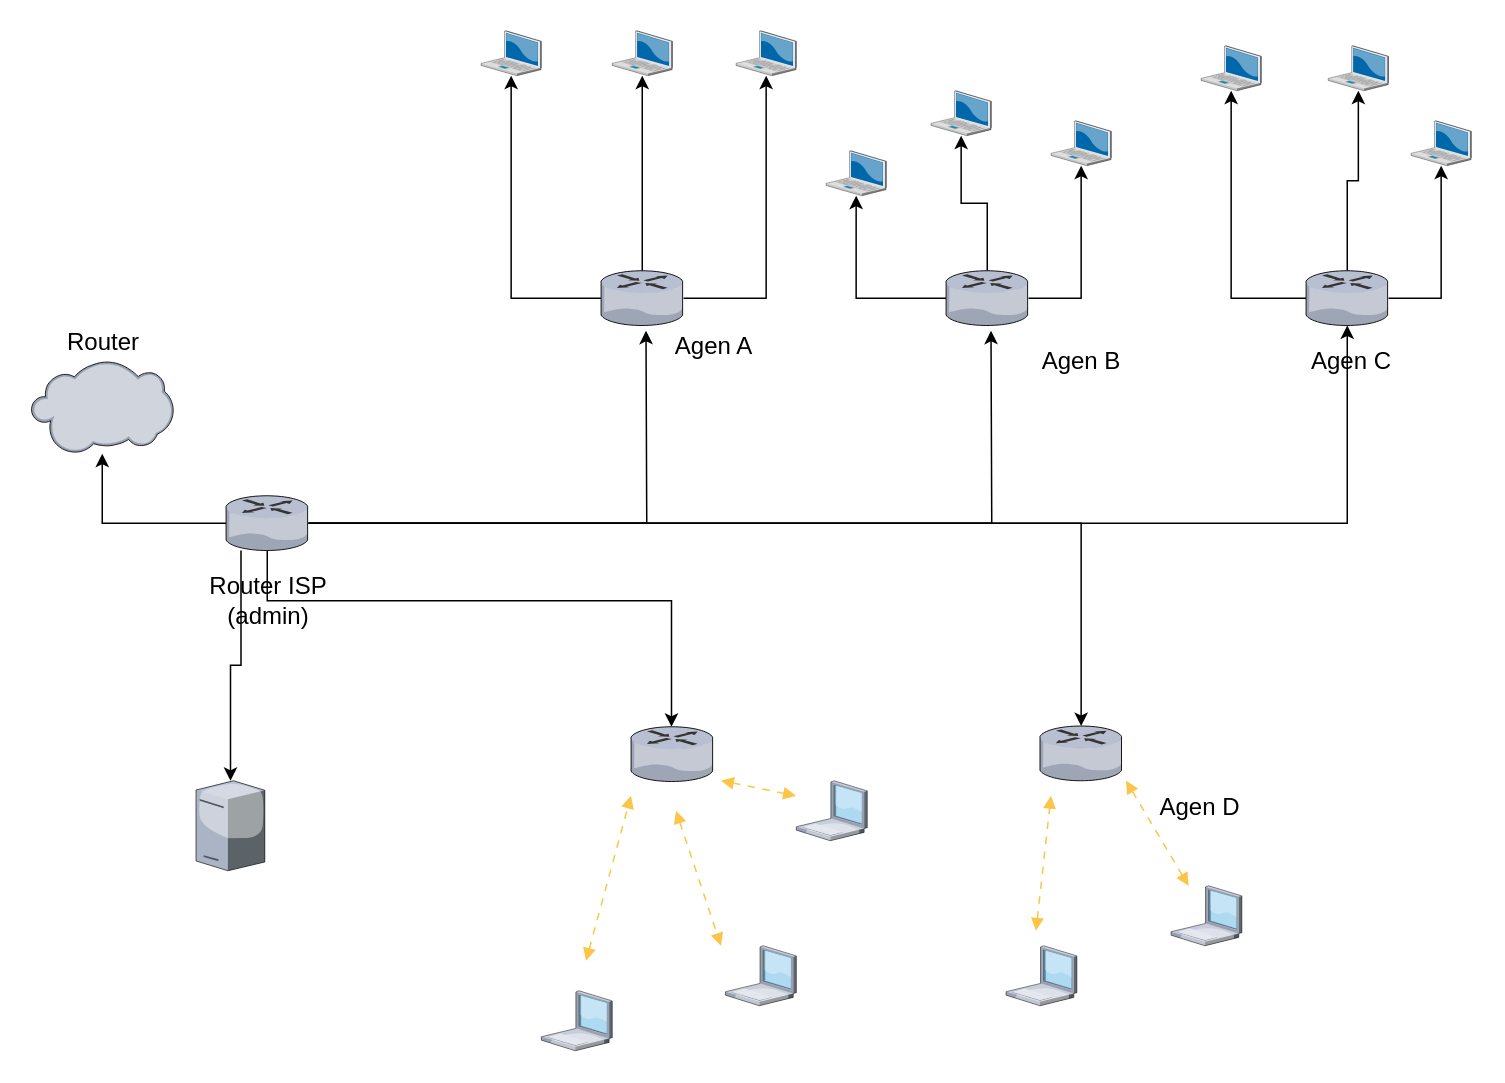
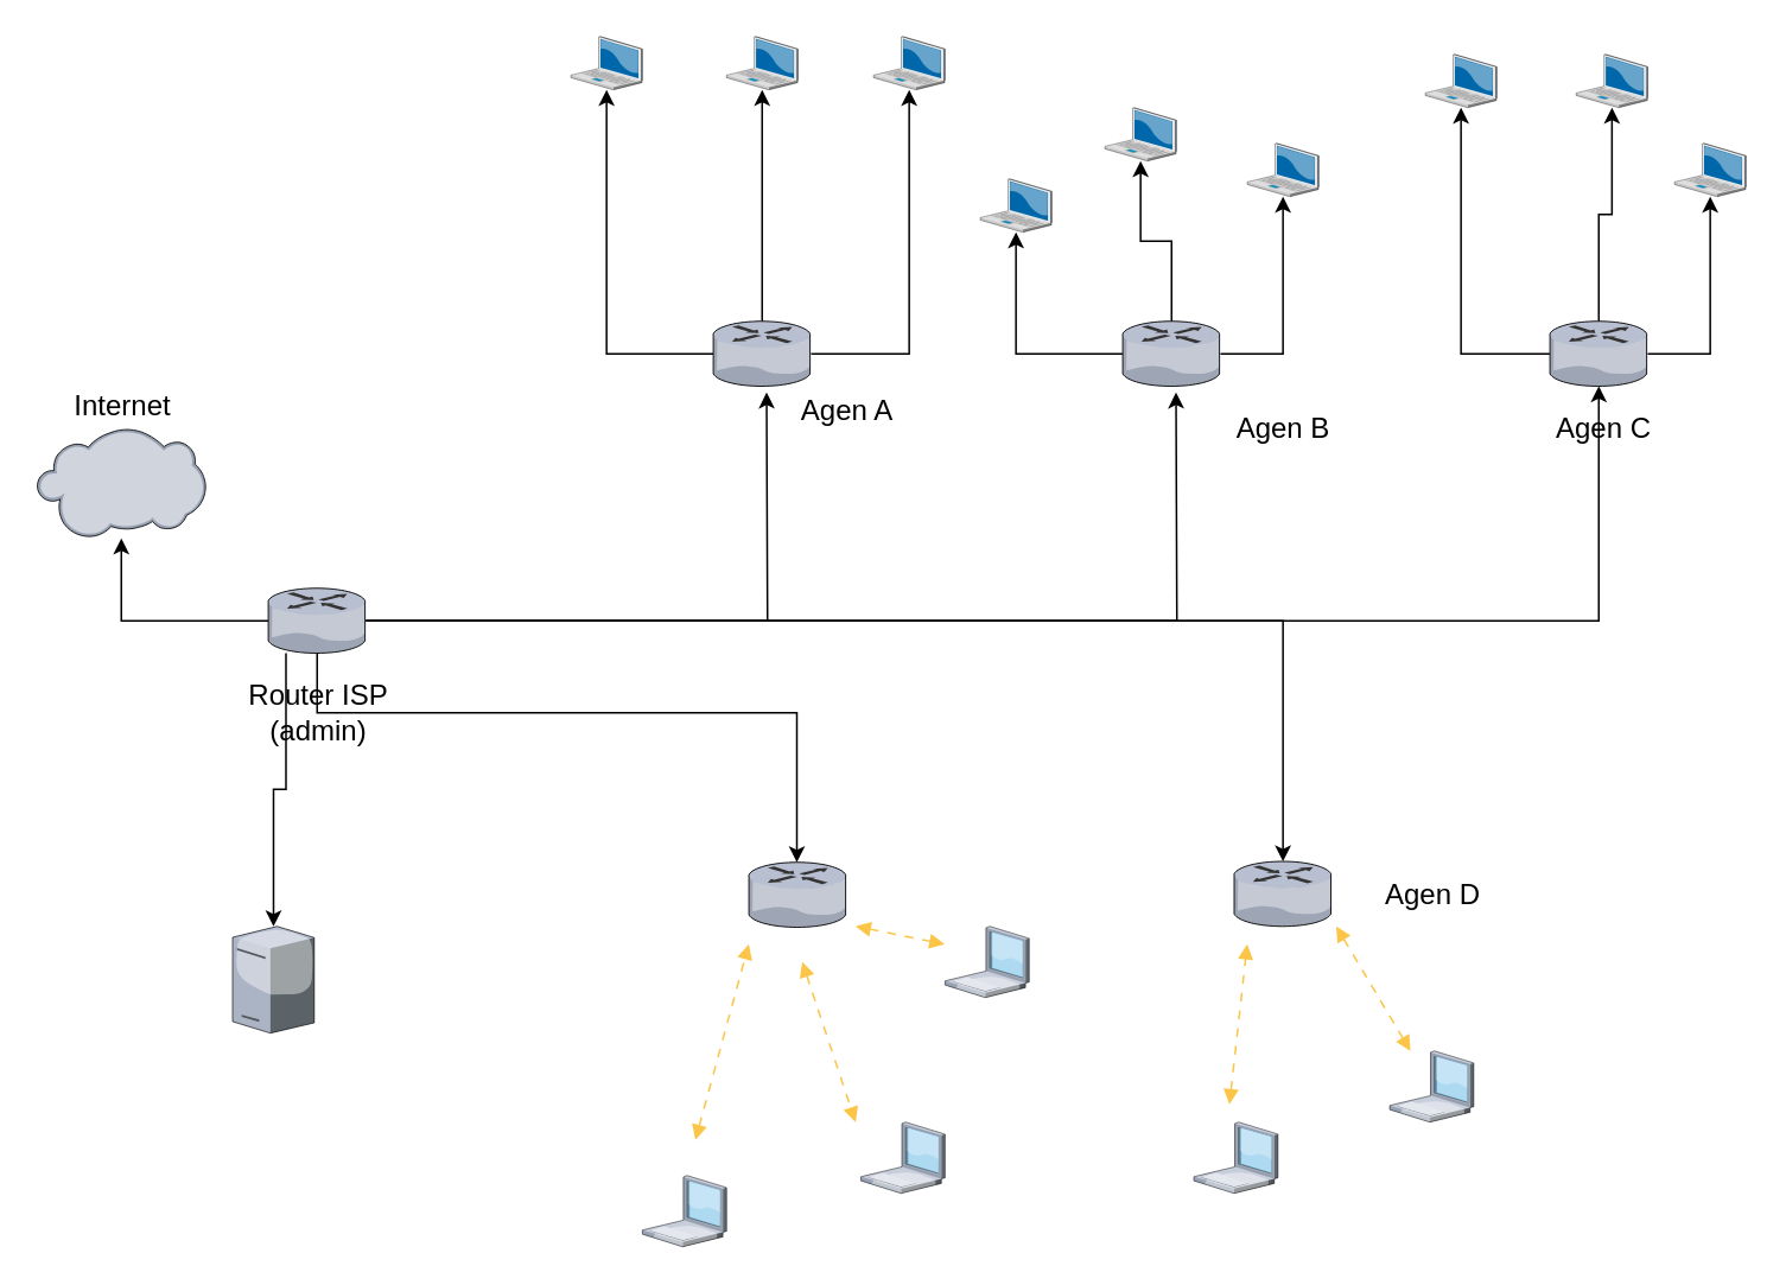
- <mxCell id="45" value="Router" style="text;html=1;align=center;verticalAlign=middle;resizable=0;points=[];autosize=1;fontSize=16;" vertex="1" parent="1"><mxGeometry x="32.5" y="216.5" width="70" height="20" as="geometry" /></mxCell>
+ <mxCell id="45" value="Internet" style="text;html=1;align=center;verticalAlign=middle;resizable=0;points=[];autosize=1;fontSize=16;" vertex="1" parent="1"><mxGeometry x="32.5" y="216.5" width="70" height="20" as="geometry" /></mxCell>
- <mxCell id="50" value="Agen D" style="text;html=1;align=center;verticalAlign=middle;resizable=0;points=[];autosize=1;fontSize=16;" vertex="1" parent="1"><mxGeometry x="763.64" y="526.75" width="70" height="20" as="geometry" /></mxCell>
+ <mxCell id="50" value="Agen D" style="text;html=1;align=center;verticalAlign=middle;resizable=0;points=[];autosize=1;fontSize=16;" vertex="1" parent="1"><mxGeometry x="768.64" y="491.75" width="70" height="20" as="geometry" /></mxCell>
